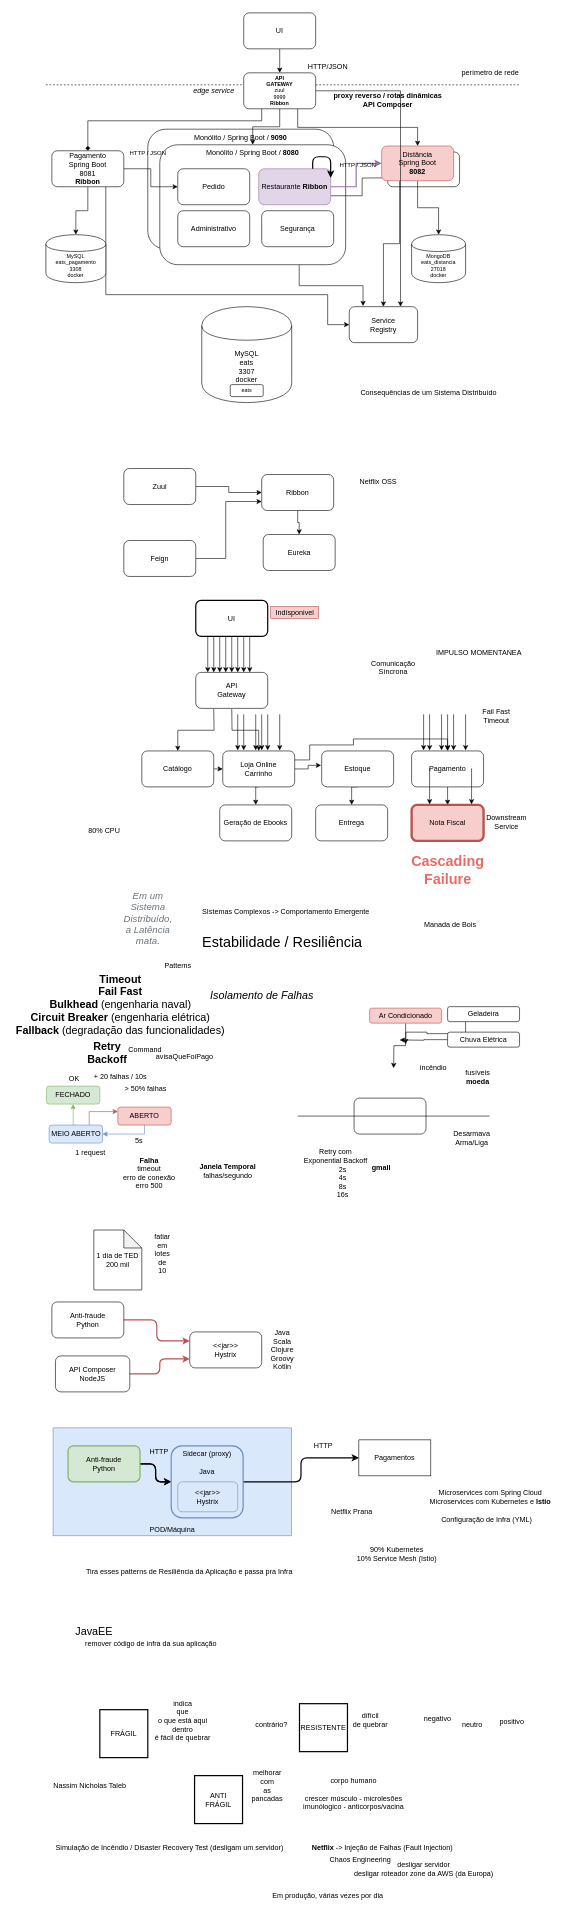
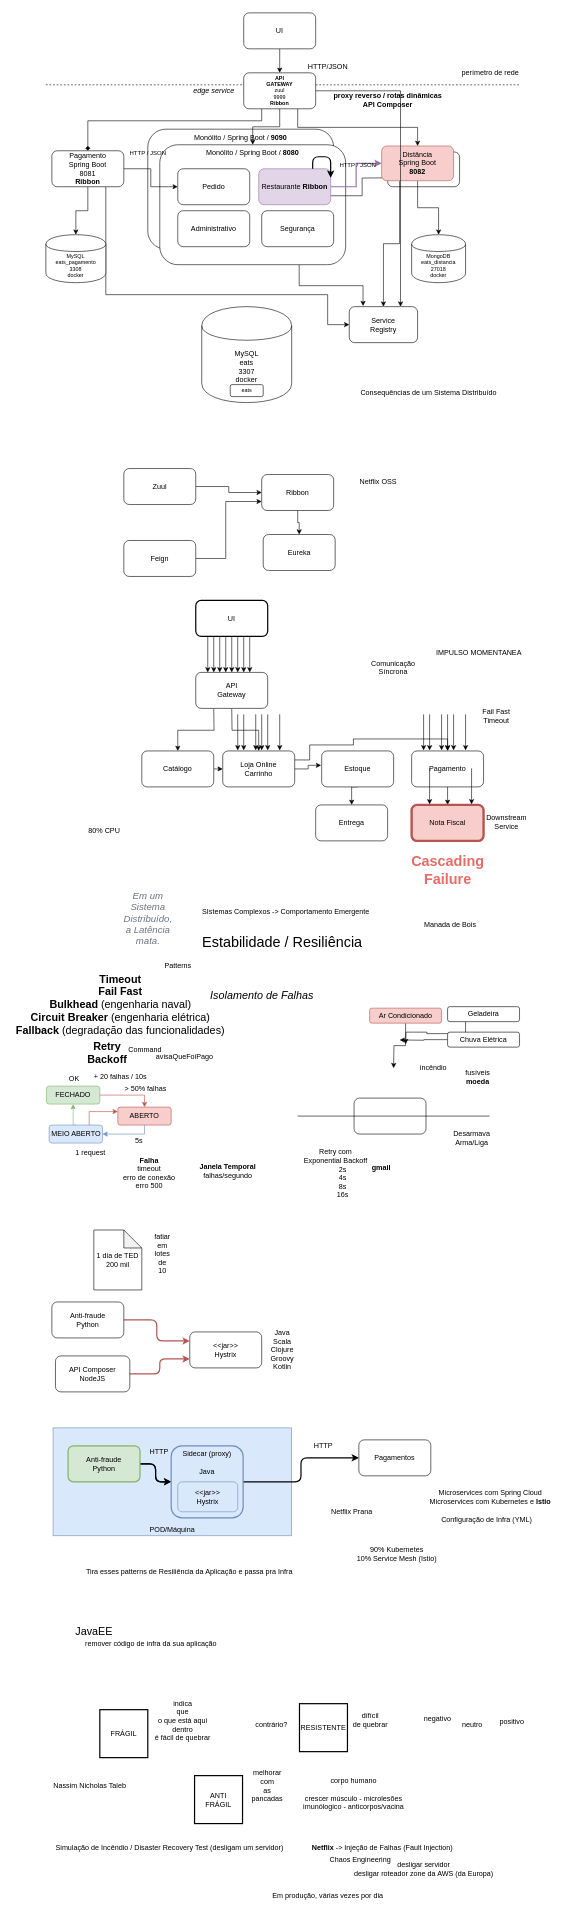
- <mxCell id="73" value="Indísponivel" style="text;html=1;align=center;verticalAlign=middle;resizable=0;points=[];autosize=1;fillColor=#f8cecc;strokeColor=#b85450;" vertex="1" parent="1"><mxGeometry x="451" y="1010" width="80" height="20" as="geometry" /></mxCell>
- <mxCell id="53" style="edgeStyle=orthogonalEdgeStyle;rounded=0;orthogonalLoop=1;jettySize=auto;html=1;exitX=0.5;exitY=1;exitDx=0;exitDy=0;entryX=0.5;entryY=0;entryDx=0;entryDy=0;strokeWidth=1;" edge="1" parent="1" source="56" target="60"><mxGeometry relative="1" as="geometry" /></mxCell>
- <mxCell id="60" value="Geração de Ebooks" style="rounded=1;whiteSpace=wrap;html=1;align=center;" vertex="1" parent="1"><mxGeometry x="366" y="1341" width="120" height="60" as="geometry" /></mxCell>
+ <mxCell id="111" style="edgeStyle=orthogonalEdgeStyle;rounded=0;orthogonalLoop=1;jettySize=auto;html=1;exitX=1;exitY=0.5;exitDx=0;exitDy=0;strokeWidth=1;fontColor=#000000;fillColor=#f8cecc;strokeColor=#b85450;" edge="1" parent="1" source="112" target="114"><mxGeometry relative="1" as="geometry" /></mxCell>
- <mxCell id="146" value="Pagamentos" style="whiteSpace=wrap;html=1;strokeWidth=1;fontColor=#000000;align=center;rounded=0;" vertex="1" parent="1"><mxGeometry x="598" y="2400" width="120" height="60" as="geometry" /></mxCell>
+ <mxCell id="146" value="Pagamentos" style="rounded=1;whiteSpace=wrap;html=1;strokeWidth=1;fontColor=#000000;align=center;" vertex="1" parent="1"><mxGeometry x="598" y="2400" width="120" height="60" as="geometry" /></mxCell>
